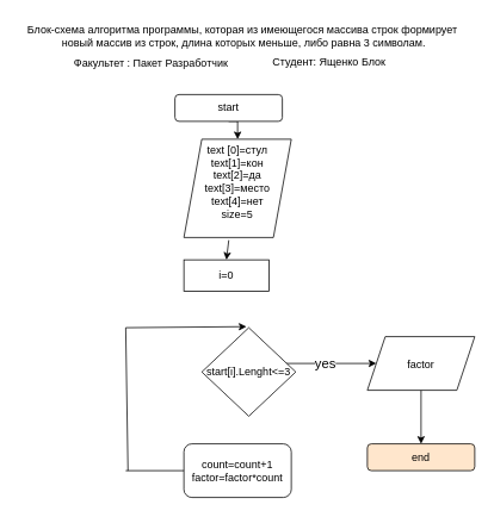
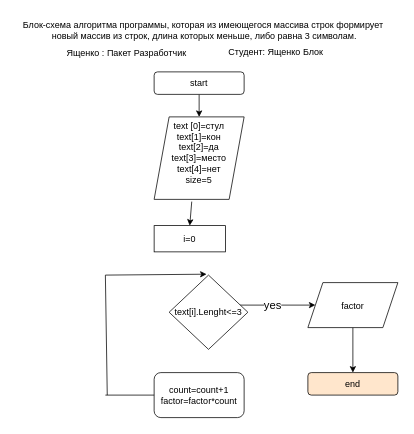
- <mxCell id="9" value="Факультет : Пакет Разработчик" style="text;html=1;align=center;verticalAlign=middle;resizable=0;points=[];autosize=1;strokeColor=none;fillColor=none;" parent="1" vertex="1"><mxGeometry x="67.5" y="55" width="200" height="30" as="geometry" /></mxCell>
+ <mxCell id="9" value="Ященко : Пакет Разработчик" style="text;html=1;align=center;verticalAlign=middle;resizable=0;points=[];autosize=1;strokeColor=none;fillColor=none;" parent="1" vertex="1"><mxGeometry x="67.5" y="55" width="200" height="30" as="geometry" /></mxCell>
- <mxCell id="4" value="start" style="rounded=1;whiteSpace=wrap;html=1;" parent="1" vertex="1"><mxGeometry x="195" y="105" width="120" height="30" as="geometry" /></mxCell>
+ <mxCell id="4" value="start" style="rounded=1;whiteSpace=wrap;html=1;" parent="1" vertex="1"><mxGeometry x="205" y="95" width="120" height="30" as="geometry" /></mxCell>
- <mxCell id="17" value="i=0" style="rounded=0;whiteSpace=wrap;html=1;" vertex="1" parent="1"><mxGeometry x="205" y="290" width="95" height="35" as="geometry" /></mxCell>
+ <mxCell id="17" value="i=0" style="rounded=0;whiteSpace=wrap;html=1;" vertex="1" parent="1"><mxGeometry x="205" y="300" width="95" height="35" as="geometry" /></mxCell>
- <mxCell id="11" value="start[i].Lenght&amp;lt;=3" style="rhombus;whiteSpace=wrap;html=1;" parent="1" vertex="1"><mxGeometry x="225" y="365.96" width="105" height="99.04" as="geometry" /></mxCell>
+ <mxCell id="11" value="text[i].Lenght&amp;lt;=3" style="rhombus;whiteSpace=wrap;html=1;" parent="1" vertex="1"><mxGeometry x="225" y="365.96" width="105" height="99.04" as="geometry" /></mxCell>
